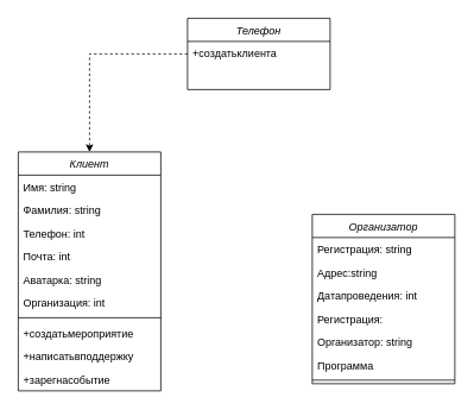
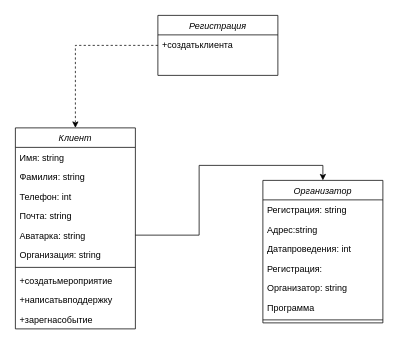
- <mxCell id="14" value="Телефон" style="swimlane;fontStyle=2;align=center;verticalAlign=top;childLayout=stackLayout;horizontal=1;startSize=26;horizontalStack=0;resizeParent=1;resizeLast=0;collapsible=1;marginBottom=0;rounded=0;shadow=0;strokeWidth=1;" parent="1" vertex="1"><mxGeometry x="210" y="20" width="160" height="80" as="geometry"><mxRectangle x="230" y="140" width="160" height="26" as="alternateBounds" /></mxGeometry></mxCell>
+ <mxCell id="14" value="Регистрация" style="swimlane;fontStyle=2;align=center;verticalAlign=top;childLayout=stackLayout;horizontal=1;startSize=26;horizontalStack=0;resizeParent=1;resizeLast=0;collapsible=1;marginBottom=0;rounded=0;shadow=0;strokeWidth=1;" parent="1" vertex="1"><mxGeometry x="210" y="20" width="160" height="80" as="geometry"><mxRectangle x="230" y="140" width="160" height="26" as="alternateBounds" /></mxGeometry></mxCell>
+ <mxCell id="24" style="edgeStyle=orthogonalEdgeStyle;rounded=0;orthogonalLoop=1;jettySize=auto;html=1;entryX=0.5;entryY=0;entryDx=0;entryDy=0;" parent="1" source="7" target="16" edge="1"><mxGeometry relative="1" as="geometry" /></mxCell>
- <mxCell id="6" value="Почта: int" style="text;align=left;verticalAlign=top;spacingLeft=4;spacingRight=4;overflow=hidden;rotatable=0;points=[[0,0.5],[1,0.5]];portConstraint=eastwest;rounded=0;shadow=0;html=0;" parent="2" vertex="1"><mxGeometry y="104" width="160" height="26" as="geometry" /></mxCell>
+ <mxCell id="6" value="Почта: string" style="text;align=left;verticalAlign=top;spacingLeft=4;spacingRight=4;overflow=hidden;rotatable=0;points=[[0,0.5],[1,0.5]];portConstraint=eastwest;rounded=0;shadow=0;html=0;" parent="2" vertex="1"><mxGeometry y="104" width="160" height="26" as="geometry" /></mxCell>
- <mxCell id="8" value="Организация: int" style="text;align=left;verticalAlign=top;spacingLeft=4;spacingRight=4;overflow=hidden;rotatable=0;points=[[0,0.5],[1,0.5]];portConstraint=eastwest;rounded=0;shadow=0;html=0;" parent="2" vertex="1"><mxGeometry y="156" width="160" height="26" as="geometry" /></mxCell>
+ <mxCell id="8" value="Организация: string" style="text;align=left;verticalAlign=top;spacingLeft=4;spacingRight=4;overflow=hidden;rotatable=0;points=[[0,0.5],[1,0.5]];portConstraint=eastwest;rounded=0;shadow=0;html=0;" parent="2" vertex="1"><mxGeometry y="156" width="160" height="26" as="geometry" /></mxCell>
